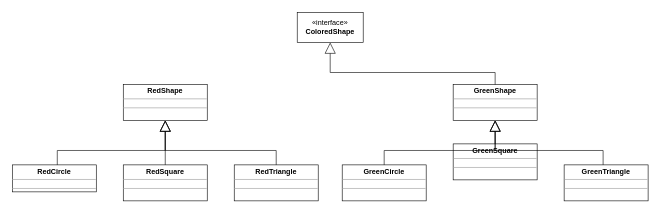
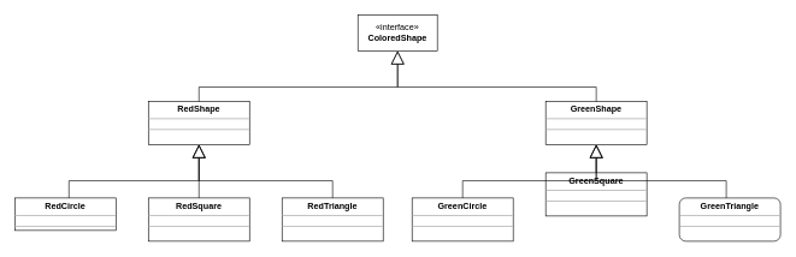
+ <mxCell id="11" value="" style="endArrow=block;endSize=16;endFill=0;html=1;rounded=0;edgeStyle=orthogonalEdgeStyle;" edge="1" parent="1" source="9" target="2"><mxGeometry width="160" relative="1" as="geometry"><mxPoint x="785" y="61" as="sourcePoint" /><mxPoint x="785" y="-10" as="targetPoint" /><mxPoint as="offset" /><Array as="points"><mxPoint x="275" y="120" /><mxPoint x="550" y="120" /></Array></mxGeometry></mxCell>
- <mxCell id="5" value="&lt;p style=&quot;margin:0px;margin-top:4px;text-align:center;&quot;&gt;&lt;b&gt;GreenTriangle&lt;/b&gt;&lt;br&gt;&lt;/p&gt;&lt;hr size=&quot;1&quot;&gt;&lt;div style=&quot;height:2px;&quot;&gt;&lt;/div&gt;&lt;hr size=&quot;1&quot;&gt;&lt;div style=&quot;height:2px;&quot;&gt;&lt;/div&gt;" style="verticalAlign=top;align=left;overflow=fill;fontSize=12;fontFamily=Helvetica;html=1;whiteSpace=wrap;" parent="1" vertex="1"><mxGeometry x="940" y="274" width="140" height="60" as="geometry" /></mxCell>
+ <mxCell id="5" value="&lt;p style=&quot;margin:0px;margin-top:4px;text-align:center;&quot;&gt;&lt;b&gt;GreenTriangle&lt;/b&gt;&lt;br&gt;&lt;/p&gt;&lt;hr size=&quot;1&quot;&gt;&lt;div style=&quot;height:2px;&quot;&gt;&lt;/div&gt;&lt;hr size=&quot;1&quot;&gt;&lt;div style=&quot;height:2px;&quot;&gt;&lt;/div&gt;" style="verticalAlign=top;align=left;overflow=fill;fontSize=12;fontFamily=Helvetica;html=1;whiteSpace=wrap;rounded=1;" parent="1" vertex="1"><mxGeometry x="940" y="274" width="140" height="60" as="geometry" /></mxCell>
